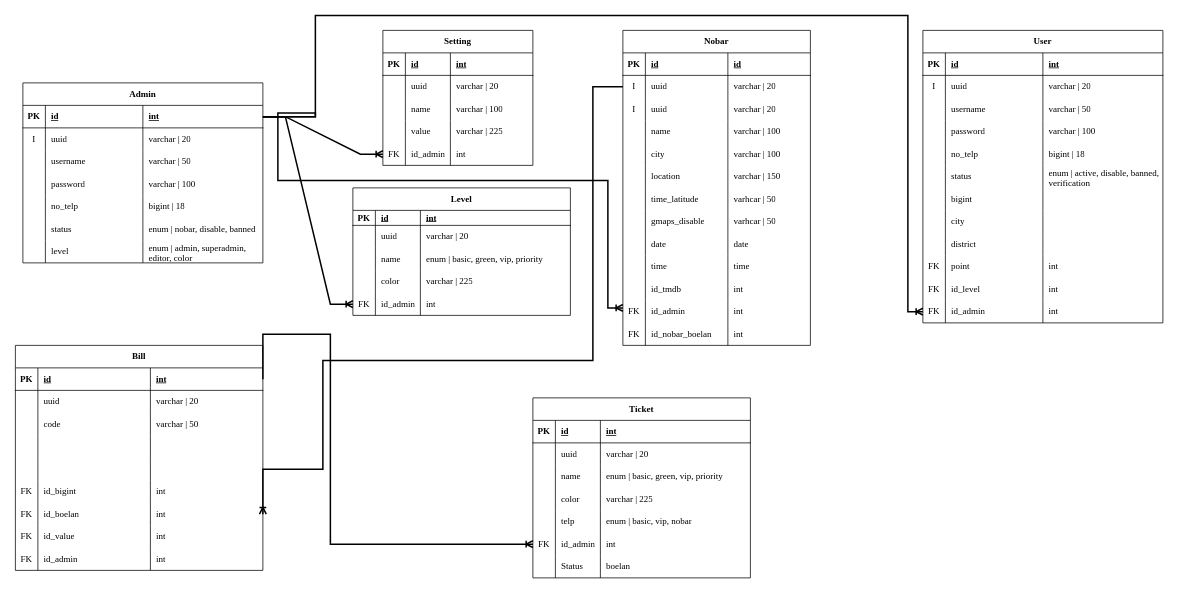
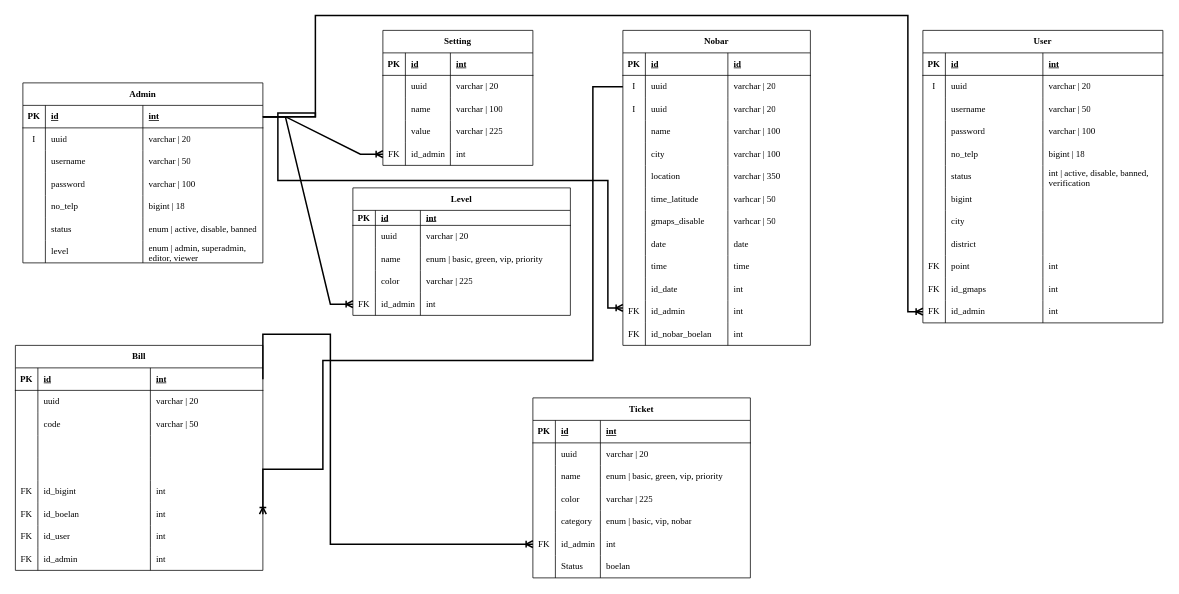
- <mxCell id="27" value="varchar | 150" style="shape=partialRectangle;connectable=0;fillColor=none;top=0;left=0;bottom=0;right=0;align=left;spacingLeft=6;overflow=hidden;fontFamily=Comic Sans MS;whiteSpace=wrap;labelBackgroundColor=none;" parent="24" vertex="1"><mxGeometry x="140" width="110" height="30" as="geometry"><mxRectangle width="110" height="30" as="alternateBounds" /></mxGeometry></mxCell>
+ <mxCell id="27" value="varchar | 350" style="shape=partialRectangle;connectable=0;fillColor=none;top=0;left=0;bottom=0;right=0;align=left;spacingLeft=6;overflow=hidden;fontFamily=Comic Sans MS;whiteSpace=wrap;labelBackgroundColor=none;" parent="24" vertex="1"><mxGeometry x="140" width="110" height="30" as="geometry"><mxRectangle width="110" height="30" as="alternateBounds" /></mxGeometry></mxCell>
- <mxCell id="167" value="enum | active, disable, banned, verification" style="shape=partialRectangle;connectable=0;fillColor=none;top=0;left=0;bottom=0;right=0;align=left;spacingLeft=6;overflow=hidden;fontFamily=Comic Sans MS;whiteSpace=wrap;labelBackgroundColor=none;" parent="164" vertex="1"><mxGeometry x="160" width="160" height="30" as="geometry"><mxRectangle width="160" height="30" as="alternateBounds" /></mxGeometry></mxCell>
+ <mxCell id="167" value="int | active, disable, banned, verification" style="shape=partialRectangle;connectable=0;fillColor=none;top=0;left=0;bottom=0;right=0;align=left;spacingLeft=6;overflow=hidden;fontFamily=Comic Sans MS;whiteSpace=wrap;labelBackgroundColor=none;" parent="164" vertex="1"><mxGeometry x="160" width="160" height="30" as="geometry"><mxRectangle width="160" height="30" as="alternateBounds" /></mxGeometry></mxCell>
- <mxCell id="138" value="enum | nobar, disable, banned" style="shape=partialRectangle;connectable=0;fillColor=none;top=0;left=0;bottom=0;right=0;align=left;spacingLeft=6;overflow=hidden;fontFamily=Comic Sans MS;whiteSpace=wrap;labelBackgroundColor=none;" parent="135" vertex="1"><mxGeometry x="160" width="160" height="30" as="geometry"><mxRectangle width="160" height="30" as="alternateBounds" /></mxGeometry></mxCell>
+ <mxCell id="138" value="enum | active, disable, banned" style="shape=partialRectangle;connectable=0;fillColor=none;top=0;left=0;bottom=0;right=0;align=left;spacingLeft=6;overflow=hidden;fontFamily=Comic Sans MS;whiteSpace=wrap;labelBackgroundColor=none;" parent="135" vertex="1"><mxGeometry x="160" width="160" height="30" as="geometry"><mxRectangle width="160" height="30" as="alternateBounds" /></mxGeometry></mxCell>
- <mxCell id="142" value="enum | admin, superadmin, editor, color" style="shape=partialRectangle;connectable=0;fillColor=none;top=0;left=0;bottom=0;right=0;align=left;spacingLeft=6;overflow=hidden;fontFamily=Comic Sans MS;whiteSpace=wrap;labelBackgroundColor=none;" parent="139" vertex="1"><mxGeometry x="160" width="160" height="30" as="geometry"><mxRectangle width="160" height="30" as="alternateBounds" /></mxGeometry></mxCell>
+ <mxCell id="142" value="enum | admin, superadmin, editor, viewer" style="shape=partialRectangle;connectable=0;fillColor=none;top=0;left=0;bottom=0;right=0;align=left;spacingLeft=6;overflow=hidden;fontFamily=Comic Sans MS;whiteSpace=wrap;labelBackgroundColor=none;" parent="139" vertex="1"><mxGeometry x="160" width="160" height="30" as="geometry"><mxRectangle width="160" height="30" as="alternateBounds" /></mxGeometry></mxCell>
- <mxCell id="46" value="id_tmdb" style="shape=partialRectangle;connectable=0;fillColor=none;top=0;left=0;bottom=0;right=0;align=left;spacingLeft=6;overflow=hidden;fontFamily=Comic Sans MS;whiteSpace=wrap;labelBackgroundColor=none;" parent="44" vertex="1"><mxGeometry x="30" width="110" height="30" as="geometry"><mxRectangle width="110" height="30" as="alternateBounds" /></mxGeometry></mxCell>
+ <mxCell id="46" value="id_date" style="shape=partialRectangle;connectable=0;fillColor=none;top=0;left=0;bottom=0;right=0;align=left;spacingLeft=6;overflow=hidden;fontFamily=Comic Sans MS;whiteSpace=wrap;labelBackgroundColor=none;" parent="44" vertex="1"><mxGeometry x="30" width="110" height="30" as="geometry"><mxRectangle width="110" height="30" as="alternateBounds" /></mxGeometry></mxCell>
- <mxCell id="186" value="id_level" style="shape=partialRectangle;connectable=0;fillColor=none;top=0;left=0;bottom=0;right=0;align=left;spacingLeft=6;overflow=hidden;fontFamily=Comic Sans MS;whiteSpace=wrap;labelBackgroundColor=none;" parent="184" vertex="1"><mxGeometry x="30" width="130" height="30" as="geometry"><mxRectangle width="130" height="30" as="alternateBounds" /></mxGeometry></mxCell>
+ <mxCell id="186" value="id_gmaps" style="shape=partialRectangle;connectable=0;fillColor=none;top=0;left=0;bottom=0;right=0;align=left;spacingLeft=6;overflow=hidden;fontFamily=Comic Sans MS;whiteSpace=wrap;labelBackgroundColor=none;" parent="184" vertex="1"><mxGeometry x="30" width="130" height="30" as="geometry"><mxRectangle width="130" height="30" as="alternateBounds" /></mxGeometry></mxCell>
- <mxCell id="235" value="telp" style="shape=partialRectangle;connectable=0;fillColor=none;top=0;left=0;bottom=0;right=0;align=left;spacingLeft=6;overflow=hidden;fontFamily=Comic Sans MS;whiteSpace=wrap;labelBackgroundColor=none;" parent="233" vertex="1"><mxGeometry x="30" width="60" height="30" as="geometry"><mxRectangle width="60" height="30" as="alternateBounds" /></mxGeometry></mxCell>
+ <mxCell id="235" value="category" style="shape=partialRectangle;connectable=0;fillColor=none;top=0;left=0;bottom=0;right=0;align=left;spacingLeft=6;overflow=hidden;fontFamily=Comic Sans MS;whiteSpace=wrap;labelBackgroundColor=none;" parent="233" vertex="1"><mxGeometry x="30" width="60" height="30" as="geometry"><mxRectangle width="60" height="30" as="alternateBounds" /></mxGeometry></mxCell>
- <mxCell id="87" value="id_value" style="shape=partialRectangle;connectable=0;fillColor=none;top=0;left=0;bottom=0;right=0;align=left;spacingLeft=6;overflow=hidden;fontFamily=Comic Sans MS;whiteSpace=wrap;labelBackgroundColor=none;" parent="85" vertex="1"><mxGeometry x="30" width="150" height="30" as="geometry"><mxRectangle width="150" height="30" as="alternateBounds" /></mxGeometry></mxCell>
+ <mxCell id="87" value="id_user" style="shape=partialRectangle;connectable=0;fillColor=none;top=0;left=0;bottom=0;right=0;align=left;spacingLeft=6;overflow=hidden;fontFamily=Comic Sans MS;whiteSpace=wrap;labelBackgroundColor=none;" parent="85" vertex="1"><mxGeometry x="30" width="150" height="30" as="geometry"><mxRectangle width="150" height="30" as="alternateBounds" /></mxGeometry></mxCell>
